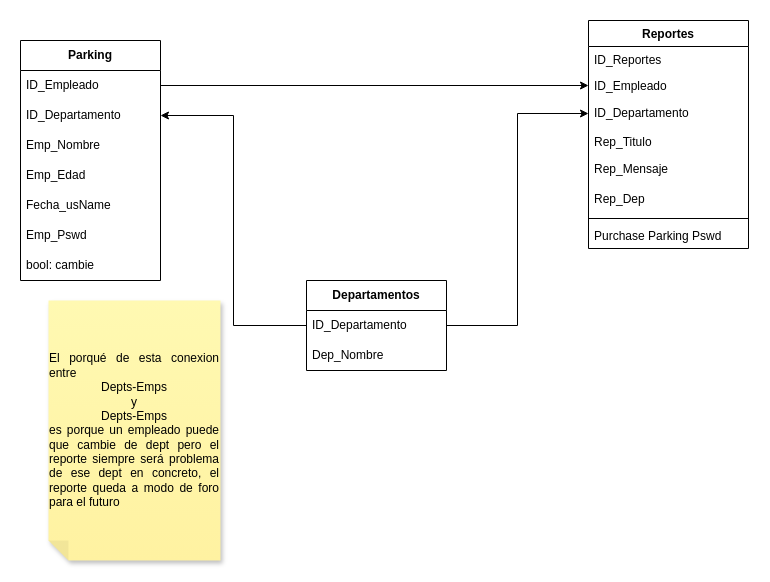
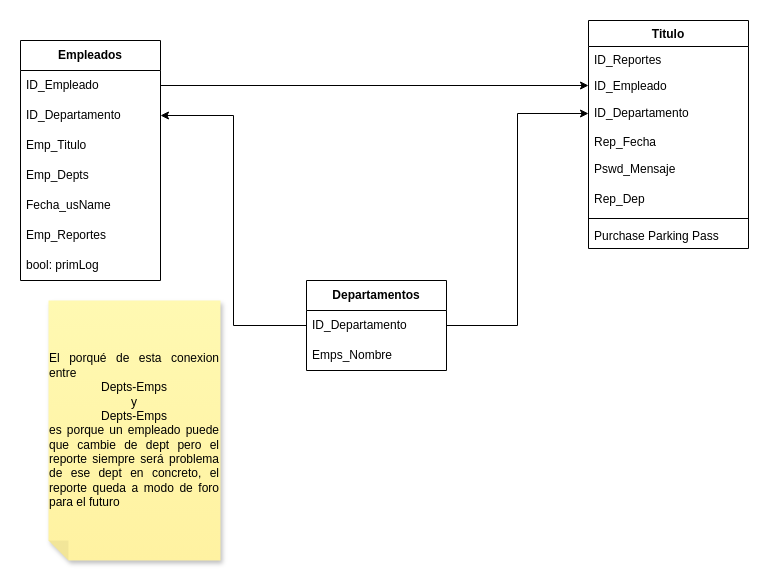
- <mxCell id="2" value="Reportes" style="swimlane;fontStyle=1;align=center;verticalAlign=top;childLayout=stackLayout;horizontal=1;startSize=26;horizontalStack=0;resizeParent=1;resizeLast=0;collapsible=1;marginBottom=0;rounded=0;shadow=0;strokeWidth=1;" parent="1" vertex="1"><mxGeometry x="588" y="20" width="160" height="228" as="geometry"><mxRectangle x="230" y="140" width="160" height="26" as="alternateBounds" /></mxGeometry></mxCell>
+ <mxCell id="2" value="Titulo" style="swimlane;fontStyle=1;align=center;verticalAlign=top;childLayout=stackLayout;horizontal=1;startSize=26;horizontalStack=0;resizeParent=1;resizeLast=0;collapsible=1;marginBottom=0;rounded=0;shadow=0;strokeWidth=1;" parent="1" vertex="1"><mxGeometry x="588" y="20" width="160" height="228" as="geometry"><mxRectangle x="230" y="140" width="160" height="26" as="alternateBounds" /></mxGeometry></mxCell>
- <mxCell id="11" value="&lt;b&gt;Parking&lt;/b&gt;" style="swimlane;fontStyle=0;childLayout=stackLayout;horizontal=1;startSize=30;horizontalStack=0;resizeParent=1;resizeParentMax=0;resizeLast=0;collapsible=1;marginBottom=0;whiteSpace=wrap;html=1;" vertex="1" parent="1"><mxGeometry x="20" y="40" width="140" height="240" as="geometry" /></mxCell>
+ <mxCell id="11" value="&lt;b&gt;Empleados&lt;/b&gt;" style="swimlane;fontStyle=0;childLayout=stackLayout;horizontal=1;startSize=30;horizontalStack=0;resizeParent=1;resizeParentMax=0;resizeLast=0;collapsible=1;marginBottom=0;whiteSpace=wrap;html=1;" vertex="1" parent="1"><mxGeometry x="20" y="40" width="140" height="240" as="geometry" /></mxCell>
- <mxCell id="6" value="Rep_Titulo" style="text;align=left;verticalAlign=top;spacingLeft=4;spacingRight=4;overflow=hidden;rotatable=0;points=[[0,0.5],[1,0.5]];portConstraint=eastwest;rounded=0;shadow=0;html=0;" parent="2" vertex="1"><mxGeometry y="108" width="160" height="26" as="geometry" /></mxCell>
+ <mxCell id="6" value="Rep_Fecha" style="text;align=left;verticalAlign=top;spacingLeft=4;spacingRight=4;overflow=hidden;rotatable=0;points=[[0,0.5],[1,0.5]];portConstraint=eastwest;rounded=0;shadow=0;html=0;" parent="2" vertex="1"><mxGeometry y="108" width="160" height="26" as="geometry" /></mxCell>
- <mxCell id="14" value="Emp_Nombre" style="text;strokeColor=none;fillColor=none;align=left;verticalAlign=middle;spacingLeft=4;spacingRight=4;overflow=hidden;points=[[0,0.5],[1,0.5]];portConstraint=eastwest;rotatable=0;whiteSpace=wrap;html=1;" vertex="1" parent="11"><mxGeometry y="90" width="140" height="30" as="geometry" /></mxCell>
+ <mxCell id="14" value="Emp_Titulo" style="text;strokeColor=none;fillColor=none;align=left;verticalAlign=middle;spacingLeft=4;spacingRight=4;overflow=hidden;points=[[0,0.5],[1,0.5]];portConstraint=eastwest;rotatable=0;whiteSpace=wrap;html=1;" vertex="1" parent="11"><mxGeometry y="90" width="140" height="30" as="geometry" /></mxCell>
- <mxCell id="7" value="&lt;div style=&quot;padding-left: 4px;&quot; align=&quot;left&quot;&gt;Rep_Mensaje&lt;/div&gt;" style="text;html=1;align=left;verticalAlign=middle;whiteSpace=wrap;rounded=0;" vertex="1" parent="2"><mxGeometry y="134" width="160" height="30" as="geometry" /></mxCell>
+ <mxCell id="7" value="&lt;div style=&quot;padding-left: 4px;&quot; align=&quot;left&quot;&gt;Pswd_Mensaje&lt;/div&gt;" style="text;html=1;align=left;verticalAlign=middle;whiteSpace=wrap;rounded=0;" vertex="1" parent="2"><mxGeometry y="134" width="160" height="30" as="geometry" /></mxCell>
- <mxCell id="15" value="&lt;div style=&quot;padding-left: 4px;&quot; align=&quot;left&quot;&gt;Emp_Edad&lt;/div&gt;" style="text;strokeColor=none;align=left;fillColor=none;html=1;verticalAlign=middle;whiteSpace=wrap;rounded=0;" vertex="1" parent="11"><mxGeometry y="120" width="140" height="30" as="geometry" /></mxCell>
+ <mxCell id="15" value="&lt;div style=&quot;padding-left: 4px;&quot; align=&quot;left&quot;&gt;Emp_Depts&lt;/div&gt;" style="text;strokeColor=none;align=left;fillColor=none;html=1;verticalAlign=middle;whiteSpace=wrap;rounded=0;" vertex="1" parent="11"><mxGeometry y="120" width="140" height="30" as="geometry" /></mxCell>
- <mxCell id="17" value="&lt;div style=&quot;padding-left: 4px;&quot; align=&quot;left&quot;&gt;Emp_Pswd&lt;/div&gt;" style="text;strokeColor=none;align=left;fillColor=none;html=1;verticalAlign=middle;whiteSpace=wrap;rounded=0;" vertex="1" parent="11"><mxGeometry y="180" width="140" height="30" as="geometry" /></mxCell>
+ <mxCell id="17" value="&lt;div style=&quot;padding-left: 4px;&quot; align=&quot;left&quot;&gt;Emp_Reportes&lt;/div&gt;" style="text;strokeColor=none;align=left;fillColor=none;html=1;verticalAlign=middle;whiteSpace=wrap;rounded=0;" vertex="1" parent="11"><mxGeometry y="180" width="140" height="30" as="geometry" /></mxCell>
- <mxCell id="10" value="Purchase Parking Pswd" style="text;align=left;verticalAlign=top;spacingLeft=4;spacingRight=4;overflow=hidden;rotatable=0;points=[[0,0.5],[1,0.5]];portConstraint=eastwest;" parent="2" vertex="1"><mxGeometry y="202" width="160" height="26" as="geometry" /></mxCell>
+ <mxCell id="10" value="Purchase Parking Pass" style="text;align=left;verticalAlign=top;spacingLeft=4;spacingRight=4;overflow=hidden;rotatable=0;points=[[0,0.5],[1,0.5]];portConstraint=eastwest;" parent="2" vertex="1"><mxGeometry y="202" width="160" height="26" as="geometry" /></mxCell>
- <mxCell id="18" value="&lt;div style=&quot;padding-left: 4px;&quot; align=&quot;left&quot;&gt;bool: cambie&lt;/div&gt;" style="text;html=1;align=left;verticalAlign=middle;whiteSpace=wrap;rounded=0;" vertex="1" parent="11"><mxGeometry y="210" width="140" height="30" as="geometry" /></mxCell>
+ <mxCell id="18" value="&lt;div style=&quot;padding-left: 4px;&quot; align=&quot;left&quot;&gt;bool: primLog&lt;/div&gt;" style="text;html=1;align=left;verticalAlign=middle;whiteSpace=wrap;rounded=0;" vertex="1" parent="11"><mxGeometry y="210" width="140" height="30" as="geometry" /></mxCell>
- <mxCell id="21" value="Dep_Nombre" style="text;strokeColor=none;fillColor=none;align=left;verticalAlign=middle;spacingLeft=4;spacingRight=4;overflow=hidden;points=[[0,0.5],[1,0.5]];portConstraint=eastwest;rotatable=0;whiteSpace=wrap;html=1;" vertex="1" parent="19"><mxGeometry y="60" width="140" height="30" as="geometry" /></mxCell>
+ <mxCell id="21" value="Emps_Nombre" style="text;strokeColor=none;fillColor=none;align=left;verticalAlign=middle;spacingLeft=4;spacingRight=4;overflow=hidden;points=[[0,0.5],[1,0.5]];portConstraint=eastwest;rotatable=0;whiteSpace=wrap;html=1;" vertex="1" parent="19"><mxGeometry y="60" width="140" height="30" as="geometry" /></mxCell>
